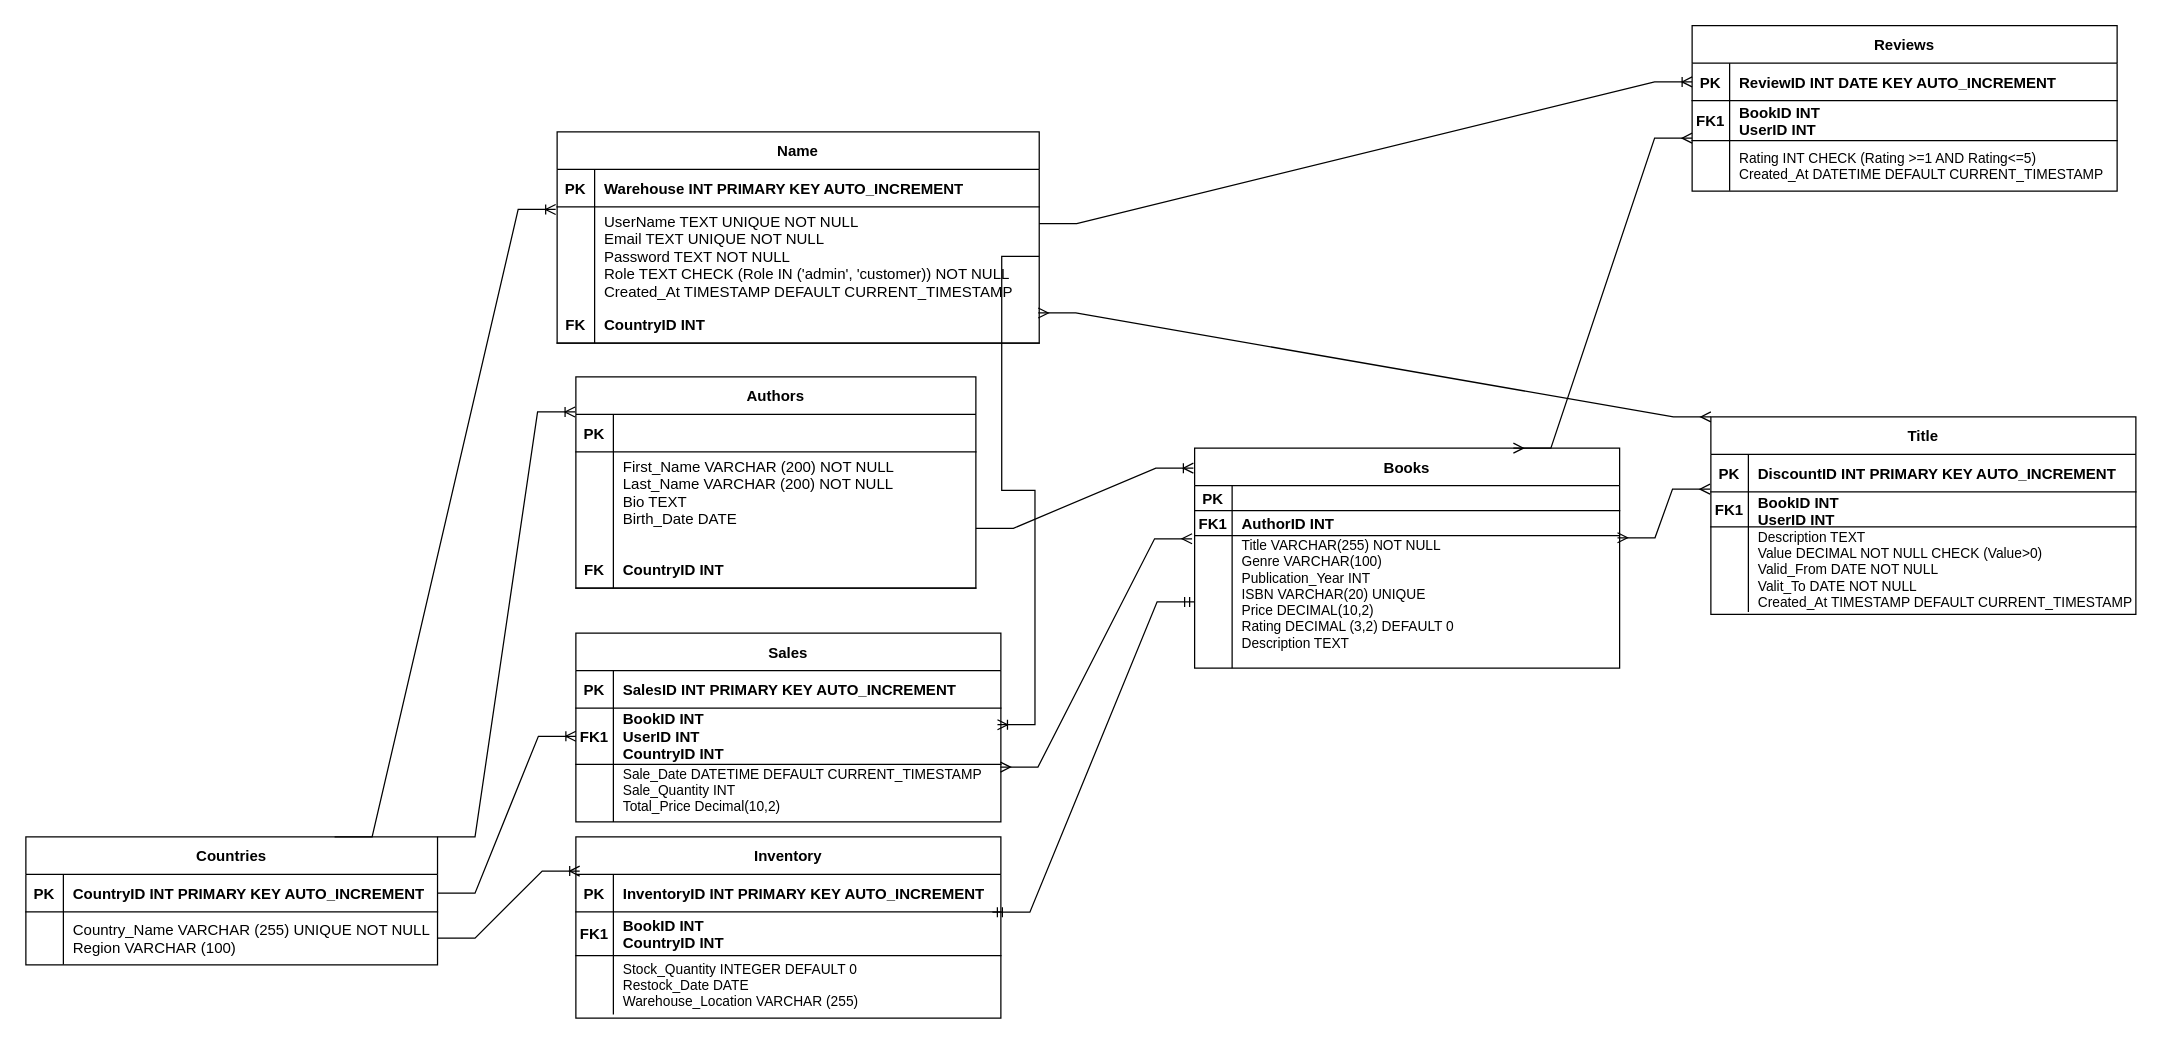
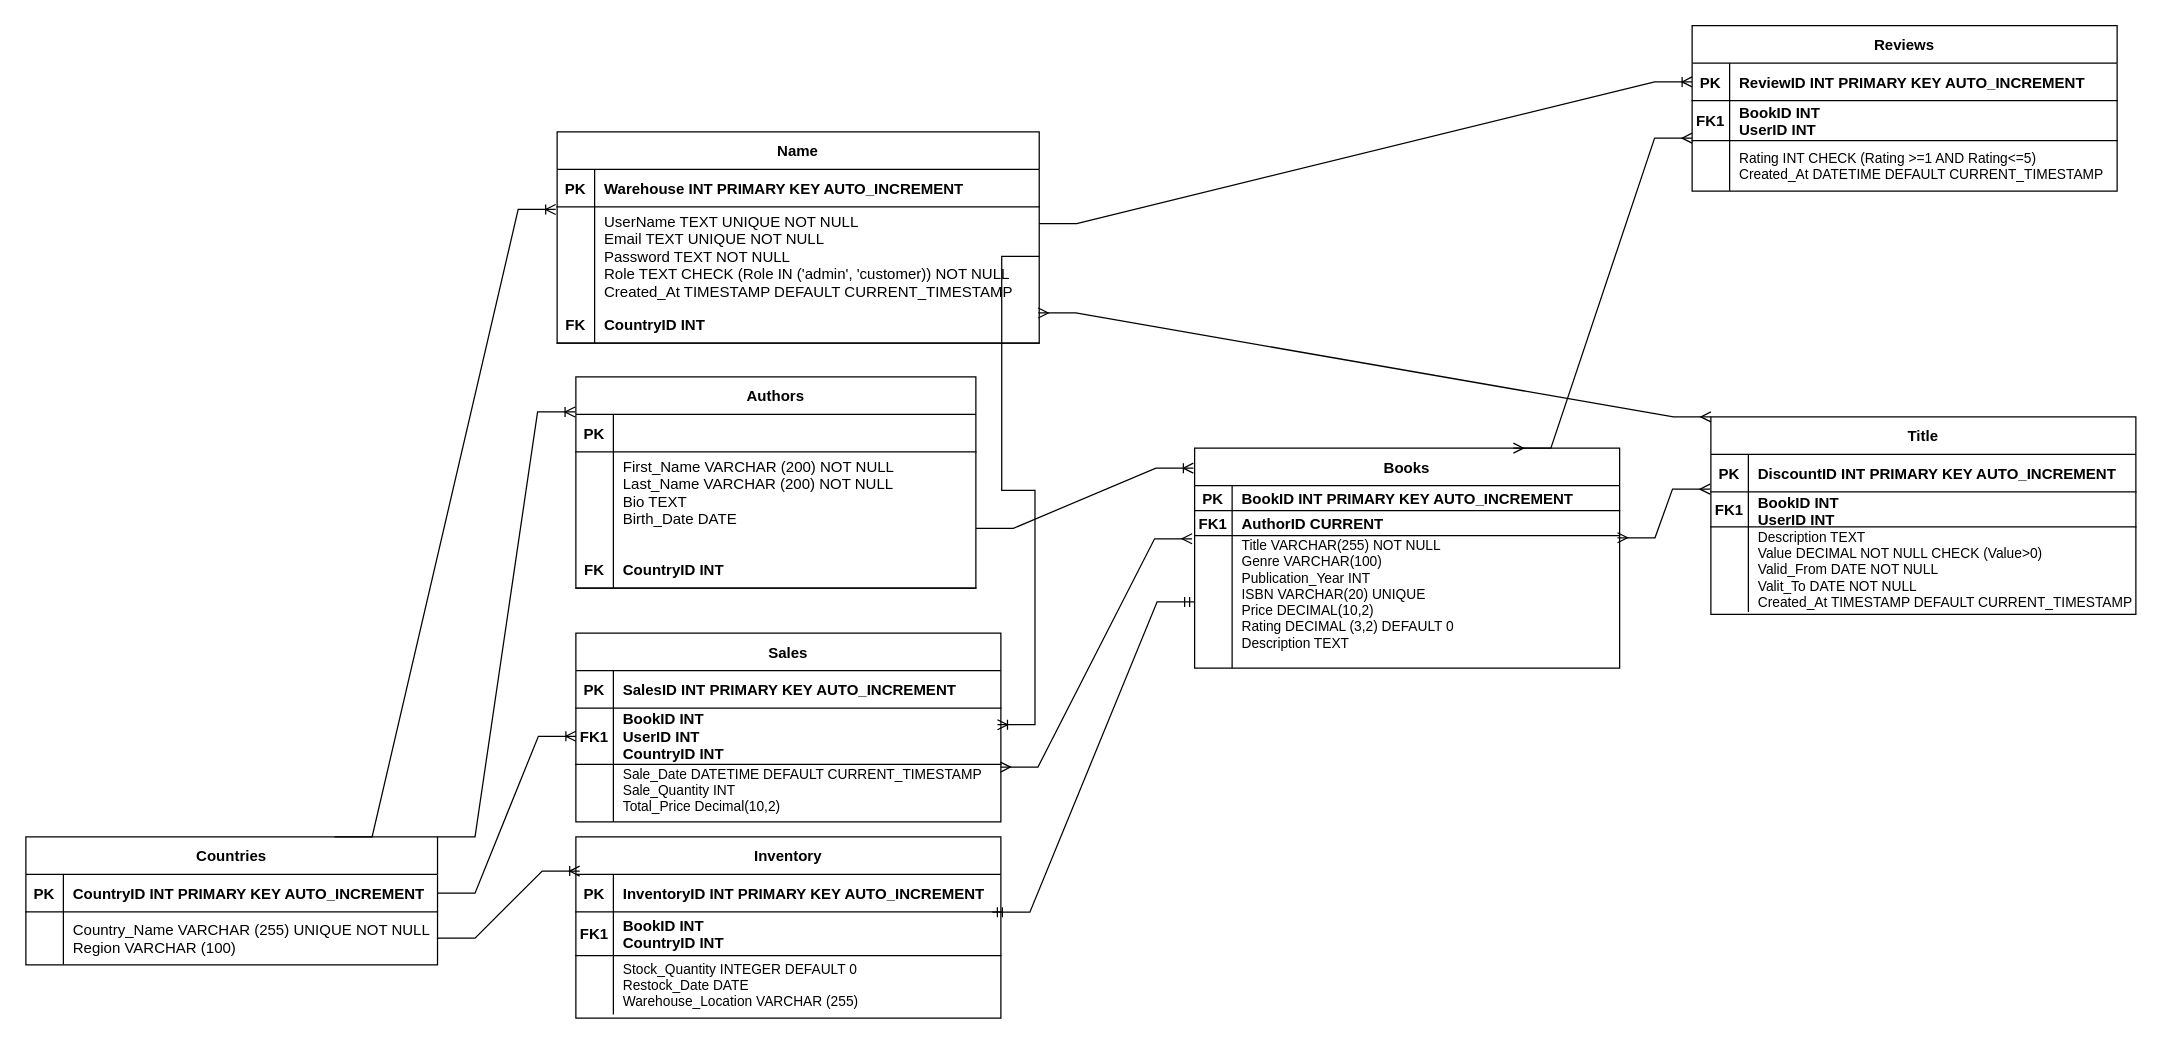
- <mxCell id="51" value="ReviewID INT DATE KEY AUTO_INCREMENT" style="shape=partialRectangle;overflow=hidden;connectable=0;fillColor=none;top=0;left=0;bottom=0;right=0;align=left;spacingLeft=6;fontStyle=1;" parent="49" vertex="1"><mxGeometry x="30" width="310" height="30" as="geometry"><mxRectangle width="310" height="30" as="alternateBounds" /></mxGeometry></mxCell>
+ <mxCell id="51" value="ReviewID INT PRIMARY KEY AUTO_INCREMENT" style="shape=partialRectangle;overflow=hidden;connectable=0;fillColor=none;top=0;left=0;bottom=0;right=0;align=left;spacingLeft=6;fontStyle=1;" parent="49" vertex="1"><mxGeometry x="30" width="310" height="30" as="geometry"><mxRectangle width="310" height="30" as="alternateBounds" /></mxGeometry></mxCell>
+ <mxCell id="5" value="BookID INT PRIMARY KEY AUTO_INCREMENT" style="shape=partialRectangle;overflow=hidden;connectable=0;fillColor=none;top=0;left=0;bottom=0;right=0;align=left;spacingLeft=6;fontStyle=1;" parent="3" vertex="1"><mxGeometry x="30" width="310" height="20" as="geometry"><mxRectangle width="310" height="20" as="alternateBounds" /></mxGeometry></mxCell>
- <mxCell id="8" value="AuthorID INT " style="shape=partialRectangle;overflow=hidden;connectable=0;fillColor=none;top=0;left=0;bottom=0;right=0;align=left;spacingLeft=6;fontStyle=1;" parent="6" vertex="1"><mxGeometry x="30" width="310" height="20" as="geometry"><mxRectangle width="310" height="20" as="alternateBounds" /></mxGeometry></mxCell>
+ <mxCell id="8" value="AuthorID CURRENT " style="shape=partialRectangle;overflow=hidden;connectable=0;fillColor=none;top=0;left=0;bottom=0;right=0;align=left;spacingLeft=6;fontStyle=1;" parent="6" vertex="1"><mxGeometry x="30" width="310" height="20" as="geometry"><mxRectangle width="310" height="20" as="alternateBounds" /></mxGeometry></mxCell>
